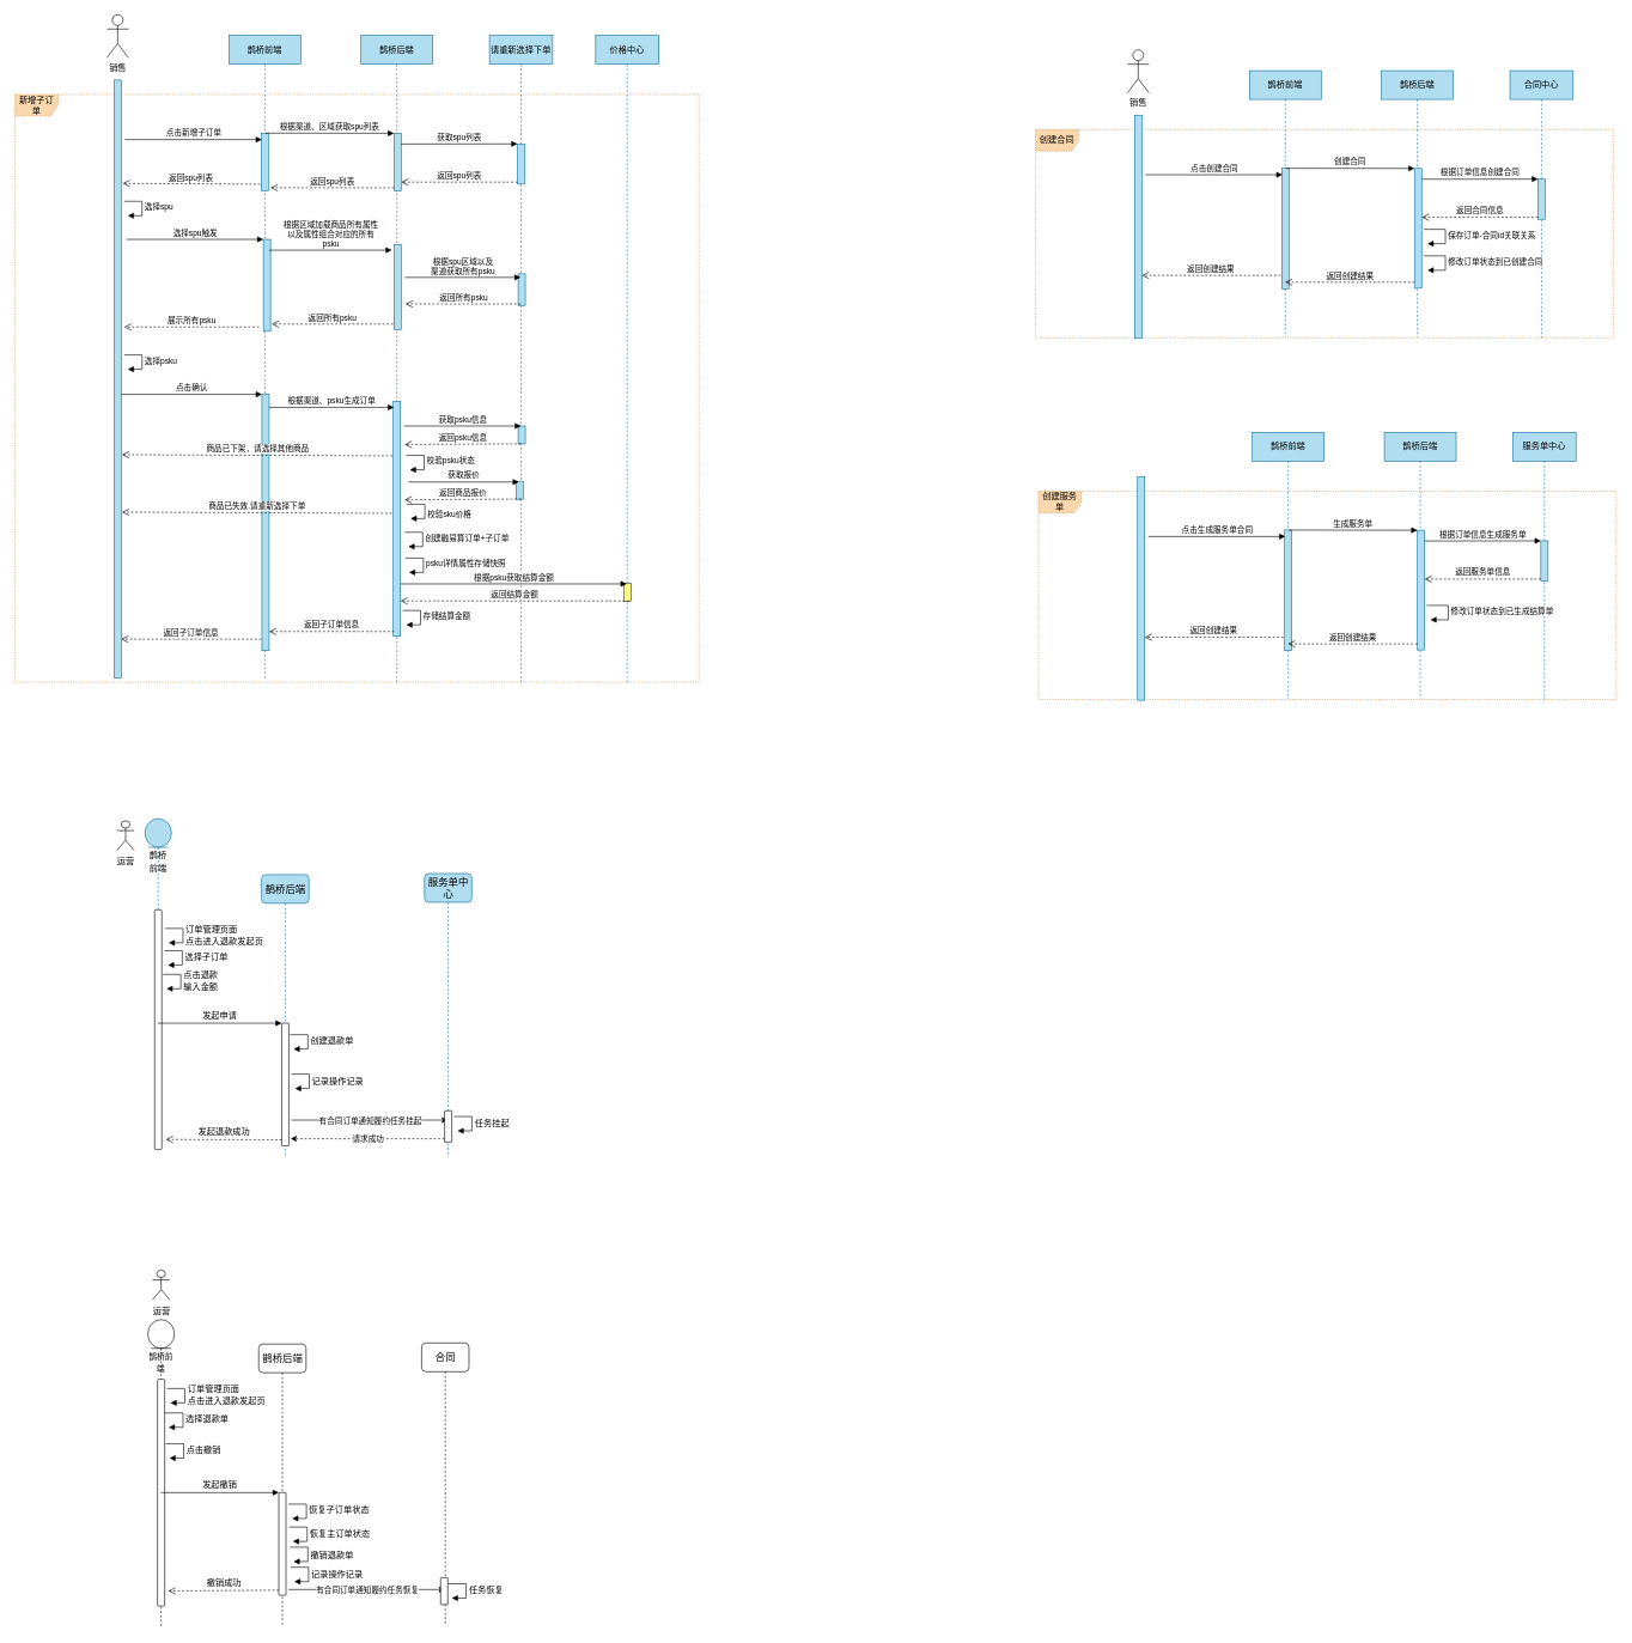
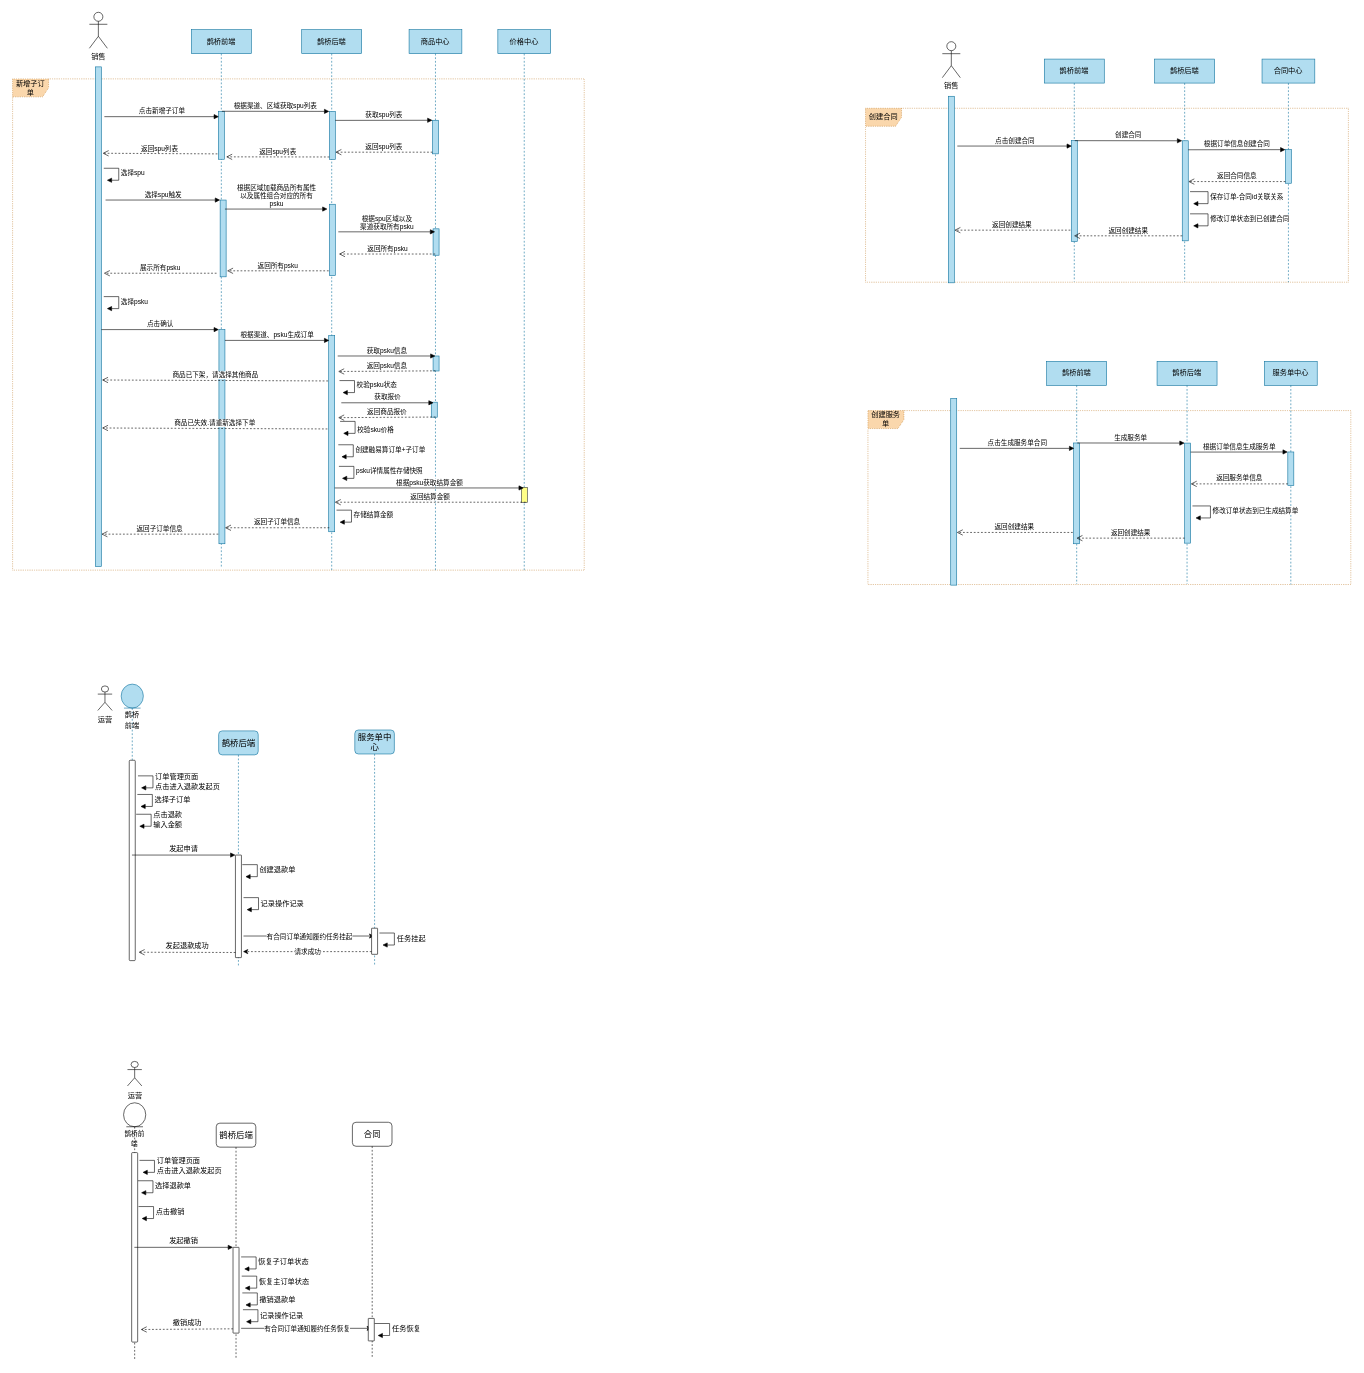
- <mxCell id="12" value="请重新选择下单" style="shape=umlLifeline;perimeter=lifelinePerimeter;whiteSpace=wrap;html=1;container=1;collapsible=0;recursiveResize=0;outlineConnect=0;fillColor=#b1ddf0;strokeColor=#10739e;" parent="1" vertex="1"><mxGeometry x="681" y="49" width="88" height="901" as="geometry" /></mxCell>
+ <mxCell id="12" value="商品中心" style="shape=umlLifeline;perimeter=lifelinePerimeter;whiteSpace=wrap;html=1;container=1;collapsible=0;recursiveResize=0;outlineConnect=0;fillColor=#b1ddf0;strokeColor=#10739e;" parent="1" vertex="1"><mxGeometry x="681" y="49" width="88" height="901" as="geometry" /></mxCell>
